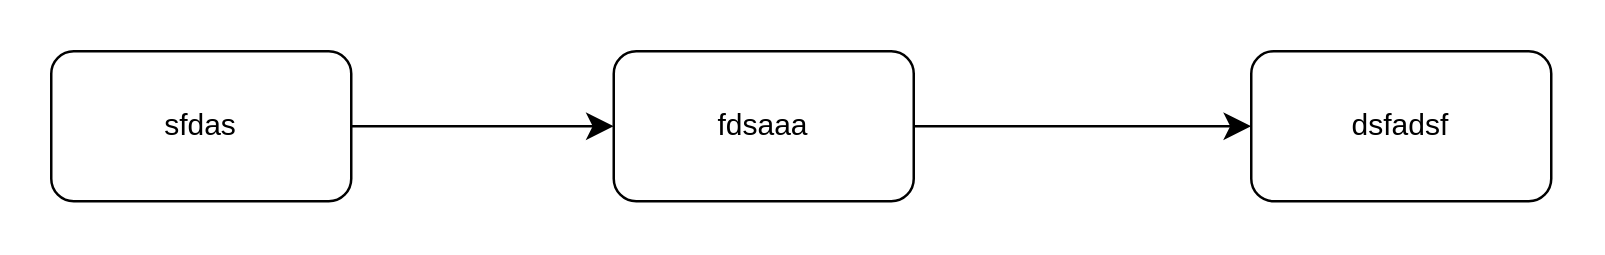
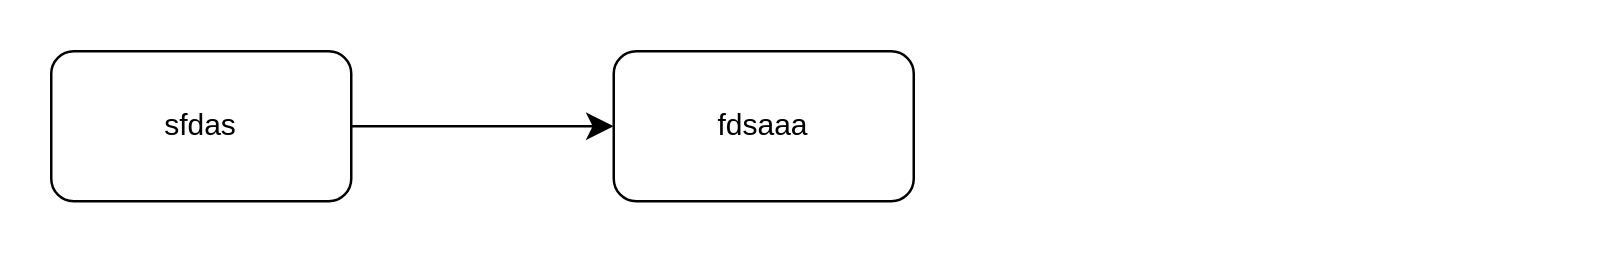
- <mxCell id="4" value="" style="edgeStyle=none;curved=1;rounded=0;orthogonalLoop=1;jettySize=auto;html=1;fontSize=12;startSize=8;endSize=8;" edge="1" parent="1" source="5" target="6"><mxGeometry relative="1" as="geometry" /></mxCell>
- <mxCell id="6" value="dsfadsf" style="whiteSpace=wrap;html=1;rounded=1;" vertex="1" parent="1"><mxGeometry x="500" y="20" width="120" height="60" as="geometry" /></mxCell>
